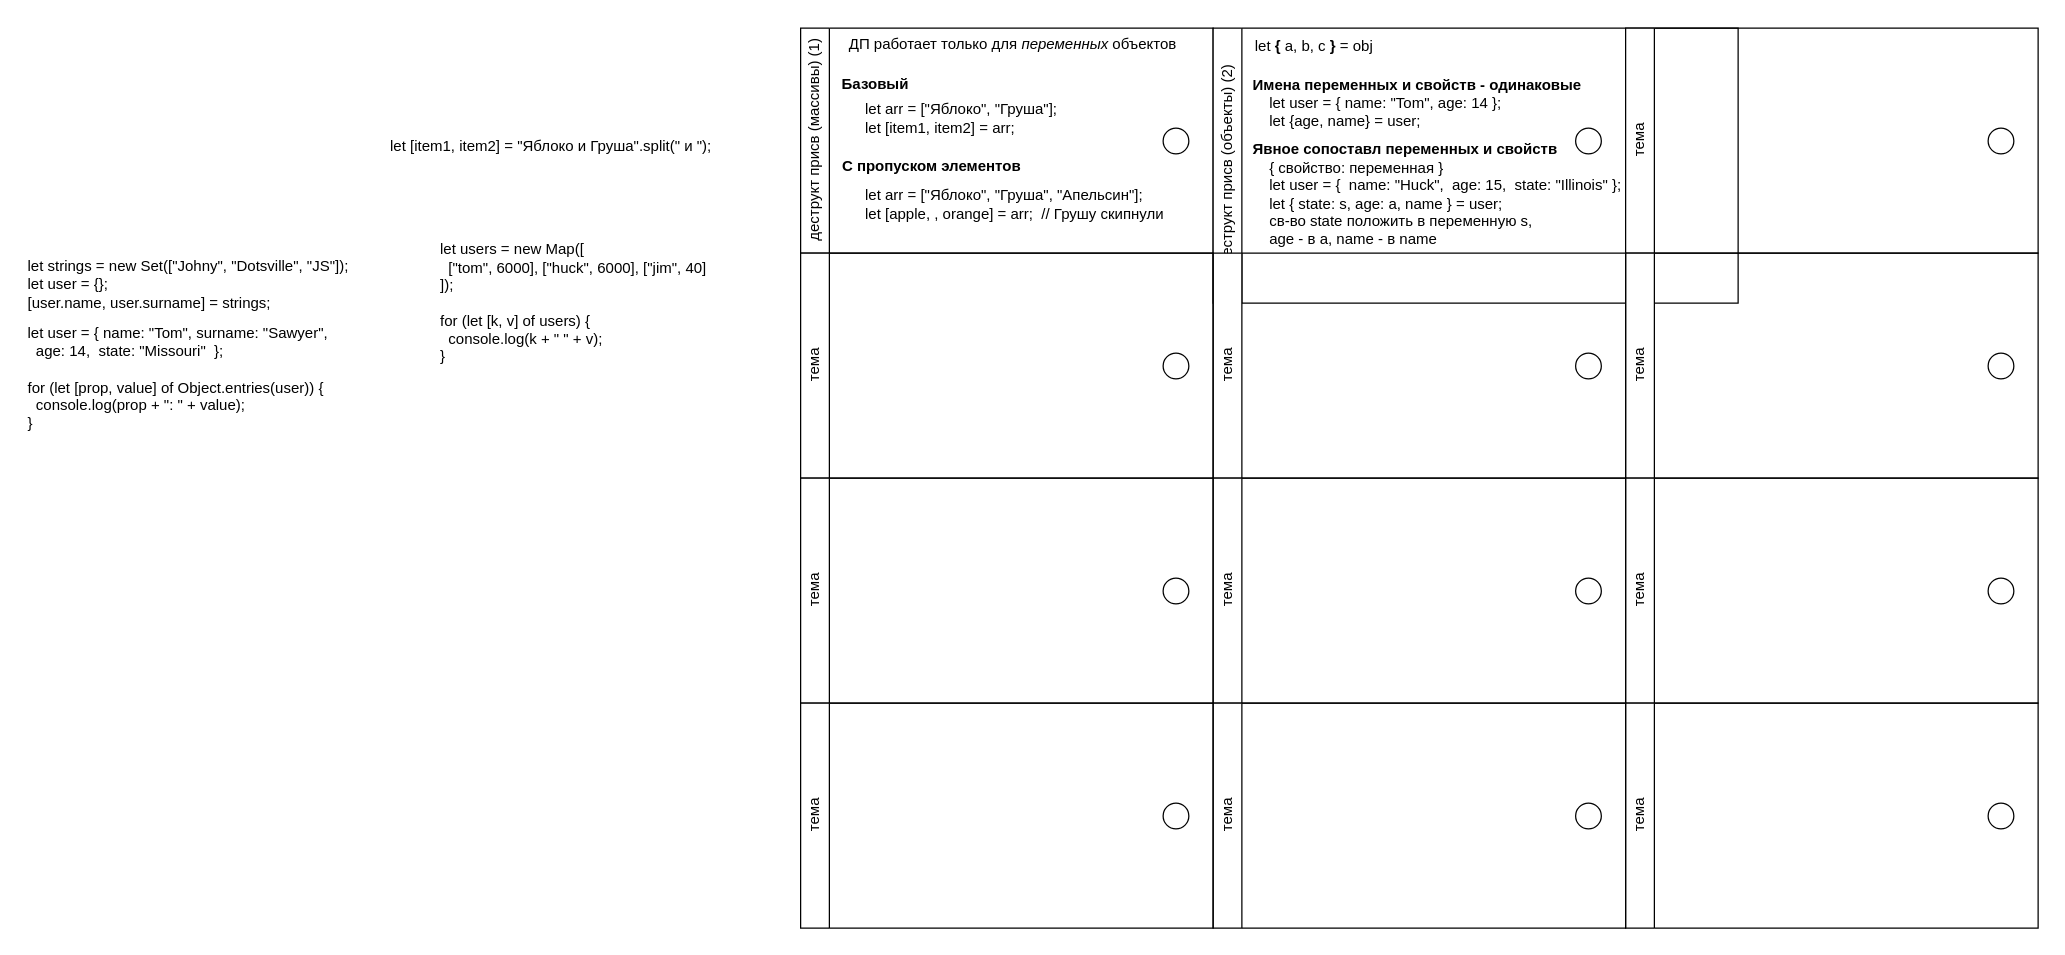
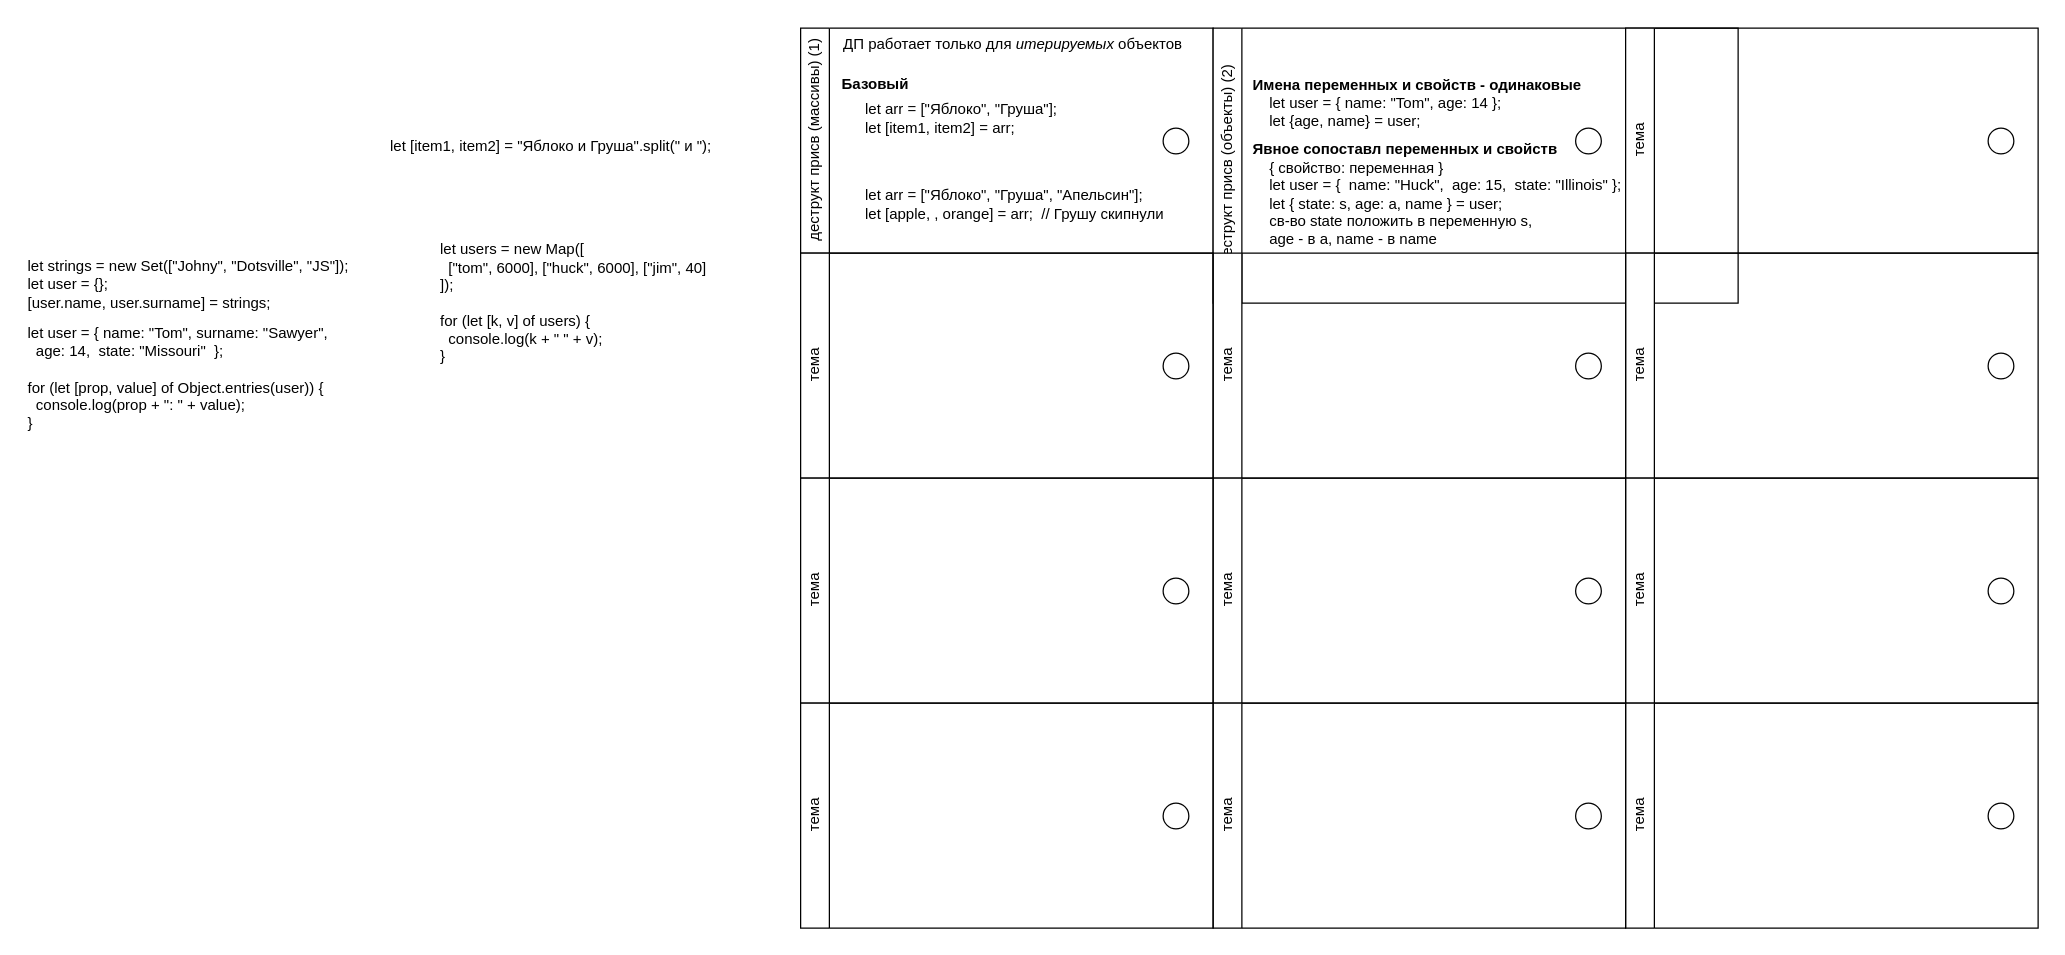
- <mxCell id="8" value="ДП работает только для &lt;i&gt;переменных &lt;/i&gt;объектов" style="text;html=1;strokeColor=none;fillColor=none;align=center;verticalAlign=middle;whiteSpace=wrap;rounded=0;fontSize=12;fontFamily=Helvetica;fontColor=default;" vertex="1" parent="2"><mxGeometry x="30" y="-2" width="280" height="30" as="geometry" /></mxCell>
+ <mxCell id="8" value="ДП работает только для &lt;i&gt;итерируемых &lt;/i&gt;объектов" style="text;html=1;strokeColor=none;fillColor=none;align=center;verticalAlign=middle;whiteSpace=wrap;rounded=0;fontSize=12;fontFamily=Helvetica;fontColor=default;" vertex="1" parent="2"><mxGeometry x="30" y="-2" width="280" height="30" as="geometry" /></mxCell>
- <mxCell id="11" value="let &lt;b&gt;{&lt;/b&gt; a, b, c &lt;b&gt;}&lt;/b&gt; = obj" style="text;html=1;strokeColor=none;fillColor=none;align=center;verticalAlign=middle;whiteSpace=wrap;rounded=0;fontSize=12;fontFamily=Helvetica;fontColor=default;" vertex="1" parent="9"><mxGeometry x="26" width="110" height="30" as="geometry" /></mxCell>
- <mxCell id="7" value="С пропуском элементов" style="text;html=1;strokeColor=none;fillColor=none;align=center;verticalAlign=middle;whiteSpace=wrap;rounded=0;fontSize=12;fontFamily=Helvetica;fontColor=default;fontStyle=1" vertex="1" parent="2"><mxGeometry x="30" y="96" width="150" height="30" as="geometry" /></mxCell>
